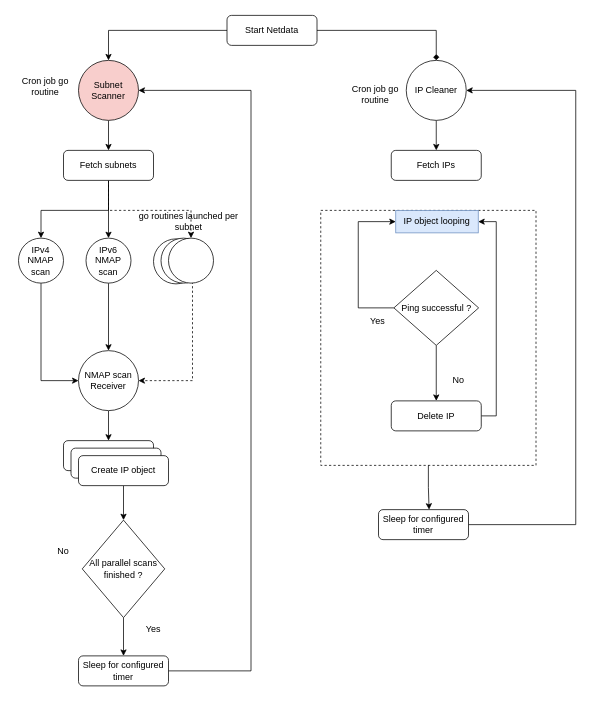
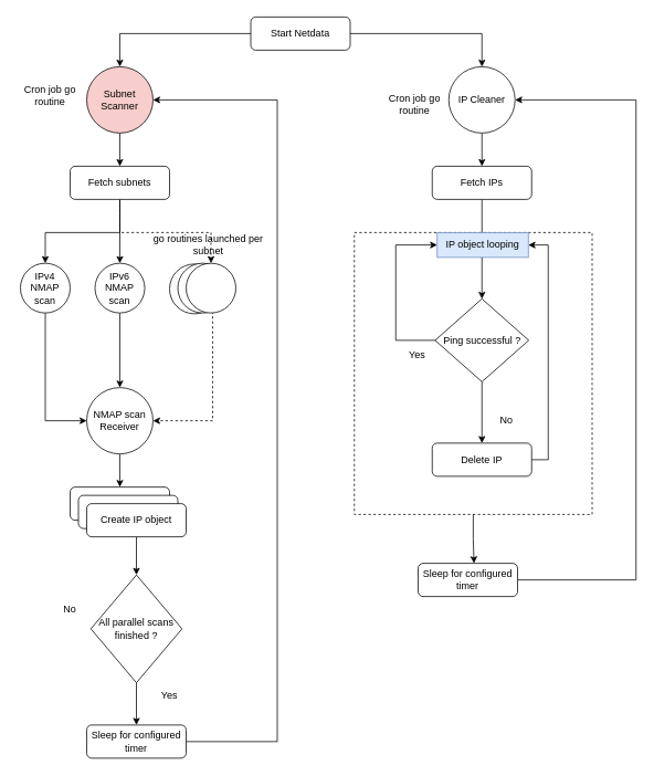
- <mxCell id="4" style="edgeStyle=orthogonalEdgeStyle;rounded=0;orthogonalLoop=1;jettySize=auto;html=1;entryX=0.5;entryY=0;entryDx=0;entryDy=0;endArrow=diamond;" parent="1" source="5" target="31" edge="1"><mxGeometry relative="1" as="geometry" /></mxCell>
+ <mxCell id="4" style="edgeStyle=orthogonalEdgeStyle;rounded=0;orthogonalLoop=1;jettySize=auto;html=1;entryX=0.5;entryY=0;entryDx=0;entryDy=0;" parent="1" source="5" target="31" edge="1"><mxGeometry relative="1" as="geometry" /></mxCell>
+ <mxCell id="33" style="edgeStyle=orthogonalEdgeStyle;rounded=0;orthogonalLoop=1;jettySize=auto;html=1;" parent="1" source="34" target="41" edge="1"><mxGeometry relative="1" as="geometry" /></mxCell>
